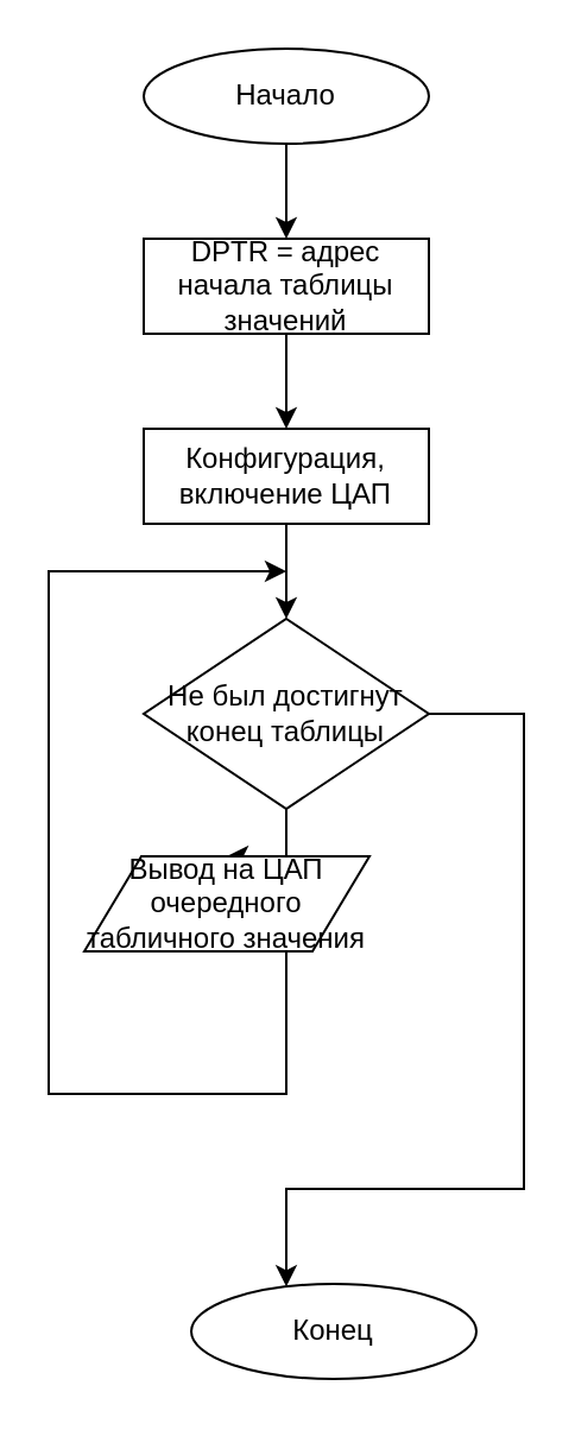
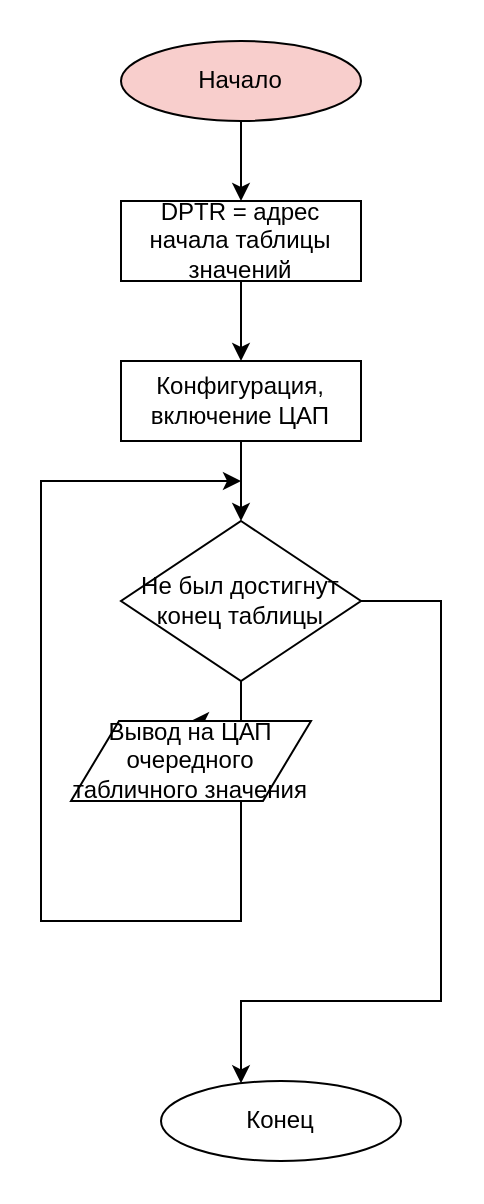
- <mxCell id="3" value="Начало" style="ellipse;whiteSpace=wrap;html=1;" vertex="1" parent="1"><mxGeometry x="60" y="20" width="120" height="40" as="geometry" /></mxCell>
+ <mxCell id="3" value="Начало" style="ellipse;whiteSpace=wrap;html=1;fillColor=#f8cecc;" vertex="1" parent="1"><mxGeometry x="60" y="20" width="120" height="40" as="geometry" /></mxCell>
